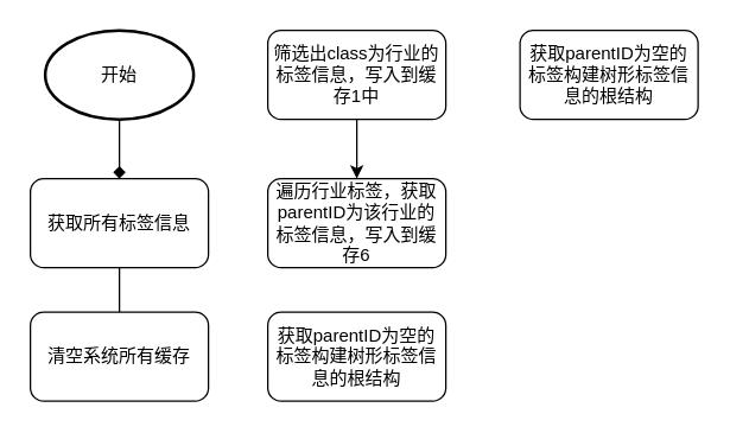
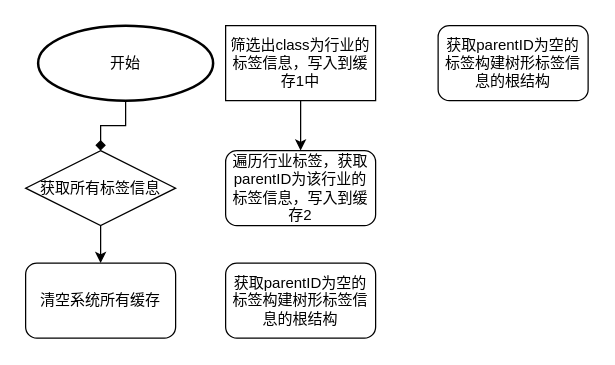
- <mxCell id="3" value="开始" style="strokeWidth=2;html=1;shape=mxgraph.flowchart.start_1;whiteSpace=wrap;" vertex="1" parent="1"><mxGeometry x="30" y="20" width="100" height="60" as="geometry" /></mxCell>
+ <mxCell id="3" value="开始" style="strokeWidth=2;html=1;shape=mxgraph.flowchart.start_1;whiteSpace=wrap;" vertex="1" parent="1"><mxGeometry x="30" y="20" width="140" height="60" as="geometry" /></mxCell>
- <mxCell id="7" value="筛选出class为行业的标签信息，写入到缓存1中" style="rounded=1;whiteSpace=wrap;html=1;" vertex="1" parent="1"><mxGeometry x="180" y="20" width="120" height="60" as="geometry" /></mxCell>
+ <mxCell id="7" value="筛选出class为行业的标签信息，写入到缓存1中" style="whiteSpace=wrap;html=1;rounded=0;" vertex="1" parent="1"><mxGeometry x="180" y="20" width="120" height="60" as="geometry" /></mxCell>
- <mxCell id="5" value="获取所有标签信息" style="rounded=1;whiteSpace=wrap;html=1;" vertex="1" parent="1"><mxGeometry x="20" y="120" width="120" height="60" as="geometry" /></mxCell>
+ <mxCell id="5" value="获取所有标签信息" style="rhombus;whiteSpace=wrap;html=1;" vertex="1" parent="1"><mxGeometry x="20" y="120" width="120" height="60" as="geometry" /></mxCell>
- <mxCell id="8" value="遍历行业标签，获取parentID为该行业的标签信息，写入到缓存6" style="rounded=1;whiteSpace=wrap;html=1;" vertex="1" parent="1"><mxGeometry x="180" y="120" width="120" height="60" as="geometry" /></mxCell>
+ <mxCell id="8" value="遍历行业标签，获取parentID为该行业的标签信息，写入到缓存2" style="rounded=1;whiteSpace=wrap;html=1;" vertex="1" parent="1"><mxGeometry x="180" y="120" width="120" height="60" as="geometry" /></mxCell>
- <mxCell id="4" style="edgeStyle=orthogonalEdgeStyle;rounded=0;orthogonalLoop=1;jettySize=auto;html=1;exitX=0.5;exitY=1;exitDx=0;exitDy=0;endArrow=none;" edge="1" parent="1" source="5" target="9"><mxGeometry relative="1" as="geometry" /></mxCell>
+ <mxCell id="4" style="edgeStyle=orthogonalEdgeStyle;rounded=0;orthogonalLoop=1;jettySize=auto;html=1;exitX=0.5;exitY=1;exitDx=0;exitDy=0;" edge="1" parent="1" source="5" target="9"><mxGeometry relative="1" as="geometry" /></mxCell>
